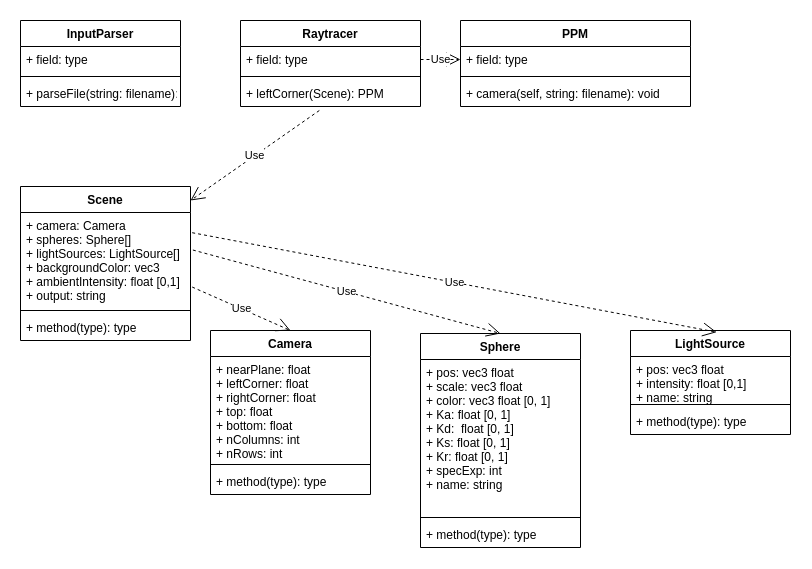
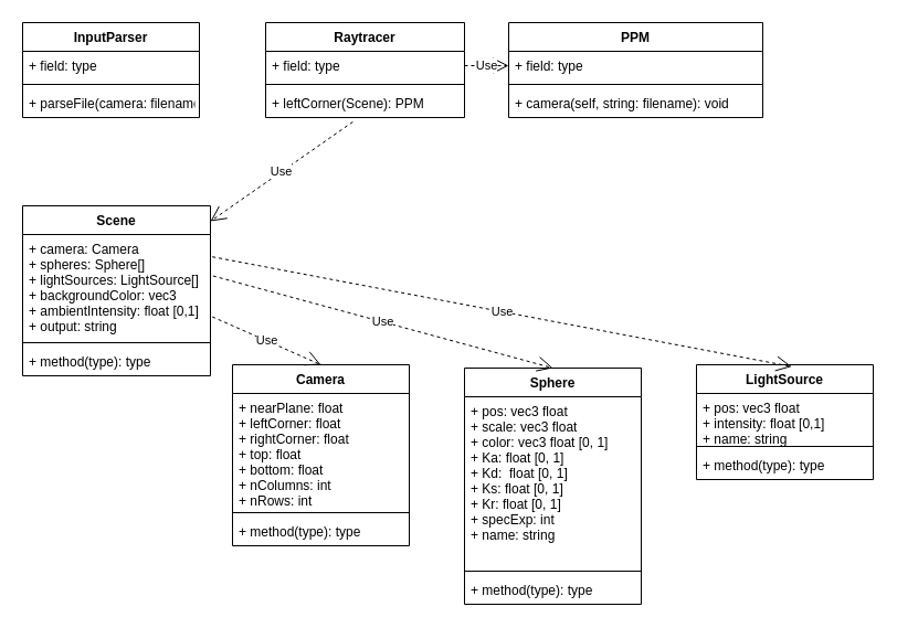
- <mxCell id="5" value="+ parseFile(string: filename): Scene" style="text;strokeColor=none;fillColor=none;align=left;verticalAlign=top;spacingLeft=4;spacingRight=4;overflow=hidden;rotatable=0;points=[[0,0.5],[1,0.5]];portConstraint=eastwest;" vertex="1" parent="2"><mxGeometry y="60" width="160" height="26" as="geometry" /></mxCell>
+ <mxCell id="5" value="+ parseFile(camera: filename): Scene" style="text;strokeColor=none;fillColor=none;align=left;verticalAlign=top;spacingLeft=4;spacingRight=4;overflow=hidden;rotatable=0;points=[[0,0.5],[1,0.5]];portConstraint=eastwest;" vertex="1" parent="2"><mxGeometry y="60" width="160" height="26" as="geometry" /></mxCell>
